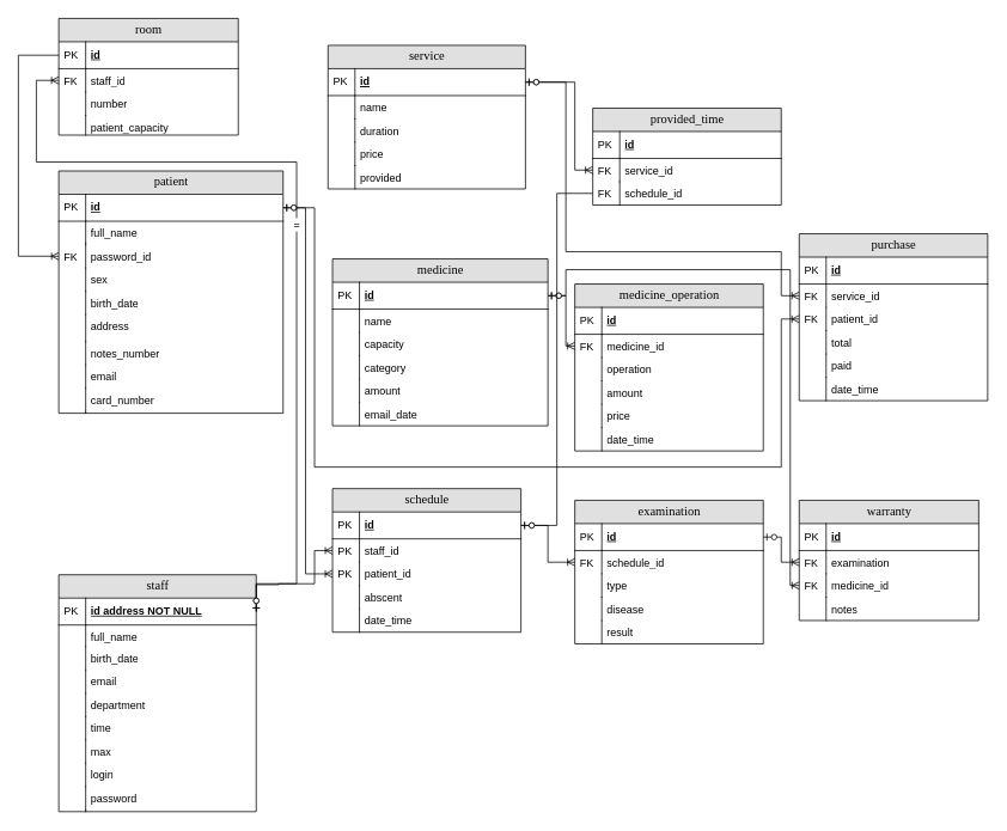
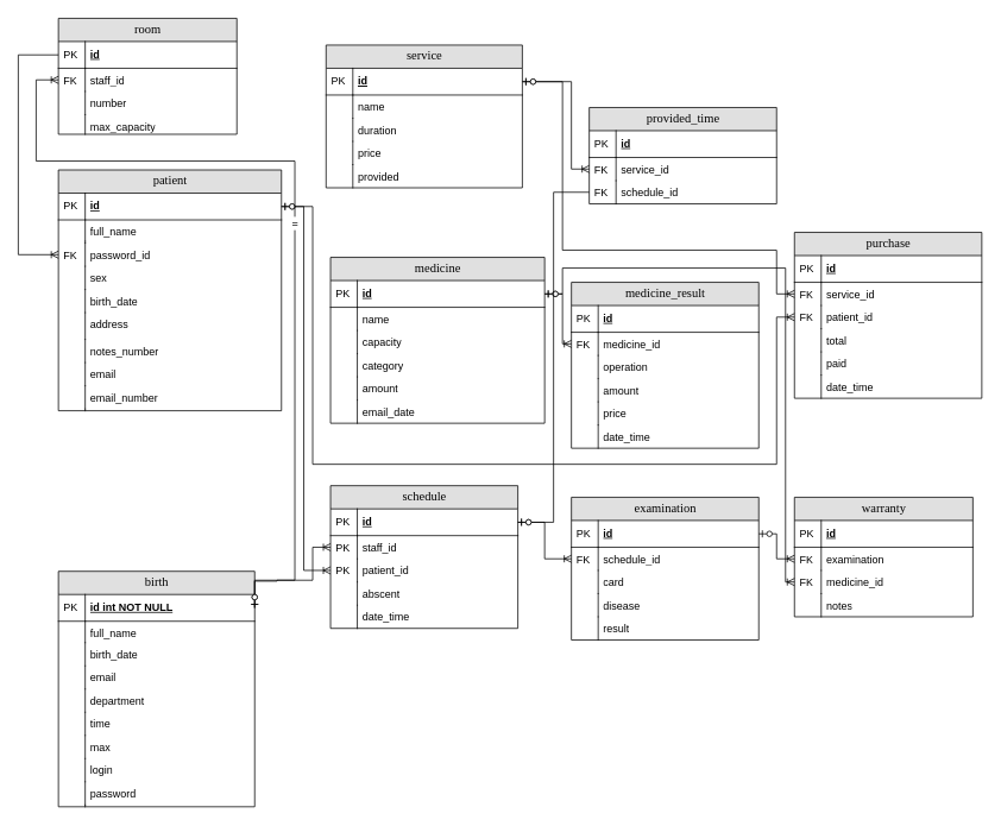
- <mxCell id="150" value="patient_capacity" style="shape=partialRectangle;top=0;left=0;right=0;bottom=0;html=1;align=left;verticalAlign=top;fillColor=none;spacingLeft=34;spacingRight=4;whiteSpace=wrap;overflow=hidden;rotatable=0;points=[[0,0.5],[1,0.5]];portConstraint=eastwest;dropTarget=0;" vertex="1" parent="143"><mxGeometry y="108" width="200" height="22" as="geometry" /></mxCell>
+ <mxCell id="150" value="max_capacity" style="shape=partialRectangle;top=0;left=0;right=0;bottom=0;html=1;align=left;verticalAlign=top;fillColor=none;spacingLeft=34;spacingRight=4;whiteSpace=wrap;overflow=hidden;rotatable=0;points=[[0,0.5],[1,0.5]];portConstraint=eastwest;dropTarget=0;" vertex="1" parent="143"><mxGeometry y="108" width="200" height="22" as="geometry" /></mxCell>
- <mxCell id="70" value="medicine_operation" style="swimlane;html=1;fontStyle=0;childLayout=stackLayout;horizontal=1;startSize=26;fillColor=#e0e0e0;horizontalStack=0;resizeParent=1;resizeLast=0;collapsible=1;marginBottom=0;swimlaneFillColor=#ffffff;align=center;rounded=0;shadow=0;comic=0;labelBackgroundColor=none;strokeWidth=1;fontFamily=Verdana;fontSize=14" vertex="1" parent="1"><mxGeometry x="640" y="316" width="210" height="186" as="geometry" /></mxCell>
+ <mxCell id="70" value="medicine_result" style="swimlane;html=1;fontStyle=0;childLayout=stackLayout;horizontal=1;startSize=26;fillColor=#e0e0e0;horizontalStack=0;resizeParent=1;resizeLast=0;collapsible=1;marginBottom=0;swimlaneFillColor=#ffffff;align=center;rounded=0;shadow=0;comic=0;labelBackgroundColor=none;strokeWidth=1;fontFamily=Verdana;fontSize=14" vertex="1" parent="1"><mxGeometry x="640" y="316" width="210" height="186" as="geometry" /></mxCell>
- <mxCell id="21" value="card_number" style="shape=partialRectangle;top=0;left=0;right=0;bottom=0;html=1;align=left;verticalAlign=top;fillColor=none;spacingLeft=34;spacingRight=4;whiteSpace=wrap;overflow=hidden;rotatable=0;points=[[0,0.5],[1,0.5]];portConstraint=eastwest;dropTarget=0;" vertex="1" parent="2"><mxGeometry y="242" width="250" height="26" as="geometry" /></mxCell>
+ <mxCell id="21" value="email_number" style="shape=partialRectangle;top=0;left=0;right=0;bottom=0;html=1;align=left;verticalAlign=top;fillColor=none;spacingLeft=34;spacingRight=4;whiteSpace=wrap;overflow=hidden;rotatable=0;points=[[0,0.5],[1,0.5]];portConstraint=eastwest;dropTarget=0;" vertex="1" parent="2"><mxGeometry y="242" width="250" height="26" as="geometry" /></mxCell>
- <mxCell id="25" value="staff" style="swimlane;html=1;fontStyle=0;childLayout=stackLayout;horizontal=1;startSize=26;fillColor=#e0e0e0;horizontalStack=0;resizeParent=1;resizeLast=0;collapsible=1;marginBottom=0;swimlaneFillColor=#ffffff;align=center;rounded=0;shadow=0;comic=0;labelBackgroundColor=none;strokeWidth=1;fontFamily=Verdana;fontSize=14" vertex="1" parent="1"><mxGeometry x="65" y="640" width="220" height="264" as="geometry" /></mxCell>
+ <mxCell id="25" value="birth" style="swimlane;html=1;fontStyle=0;childLayout=stackLayout;horizontal=1;startSize=26;fillColor=#e0e0e0;horizontalStack=0;resizeParent=1;resizeLast=0;collapsible=1;marginBottom=0;swimlaneFillColor=#ffffff;align=center;rounded=0;shadow=0;comic=0;labelBackgroundColor=none;strokeWidth=1;fontFamily=Verdana;fontSize=14" vertex="1" parent="1"><mxGeometry x="65" y="640" width="220" height="264" as="geometry" /></mxCell>
- <mxCell id="102" value="type" style="shape=partialRectangle;top=0;left=0;right=0;bottom=0;html=1;align=left;verticalAlign=top;fillColor=none;spacingLeft=34;spacingRight=4;whiteSpace=wrap;overflow=hidden;rotatable=0;points=[[0,0.5],[1,0.5]];portConstraint=eastwest;dropTarget=0;" vertex="1" parent="97"><mxGeometry y="82" width="210" height="26" as="geometry" /></mxCell>
+ <mxCell id="102" value="card" style="shape=partialRectangle;top=0;left=0;right=0;bottom=0;html=1;align=left;verticalAlign=top;fillColor=none;spacingLeft=34;spacingRight=4;whiteSpace=wrap;overflow=hidden;rotatable=0;points=[[0,0.5],[1,0.5]];portConstraint=eastwest;dropTarget=0;" vertex="1" parent="97"><mxGeometry y="82" width="210" height="26" as="geometry" /></mxCell>
- <mxCell id="26" value="id address NOT NULL" style="shape=partialRectangle;top=0;left=0;right=0;bottom=1;html=1;align=left;verticalAlign=middle;fillColor=none;spacingLeft=34;spacingRight=4;whiteSpace=wrap;overflow=hidden;rotatable=0;points=[[0,0.5],[1,0.5]];portConstraint=eastwest;dropTarget=0;fontStyle=5;" vertex="1" parent="25"><mxGeometry y="26" width="220" height="30" as="geometry" /></mxCell>
+ <mxCell id="26" value="id int NOT NULL" style="shape=partialRectangle;top=0;left=0;right=0;bottom=1;html=1;align=left;verticalAlign=middle;fillColor=none;spacingLeft=34;spacingRight=4;whiteSpace=wrap;overflow=hidden;rotatable=0;points=[[0,0.5],[1,0.5]];portConstraint=eastwest;dropTarget=0;fontStyle=5;" vertex="1" parent="25"><mxGeometry y="26" width="220" height="30" as="geometry" /></mxCell>
